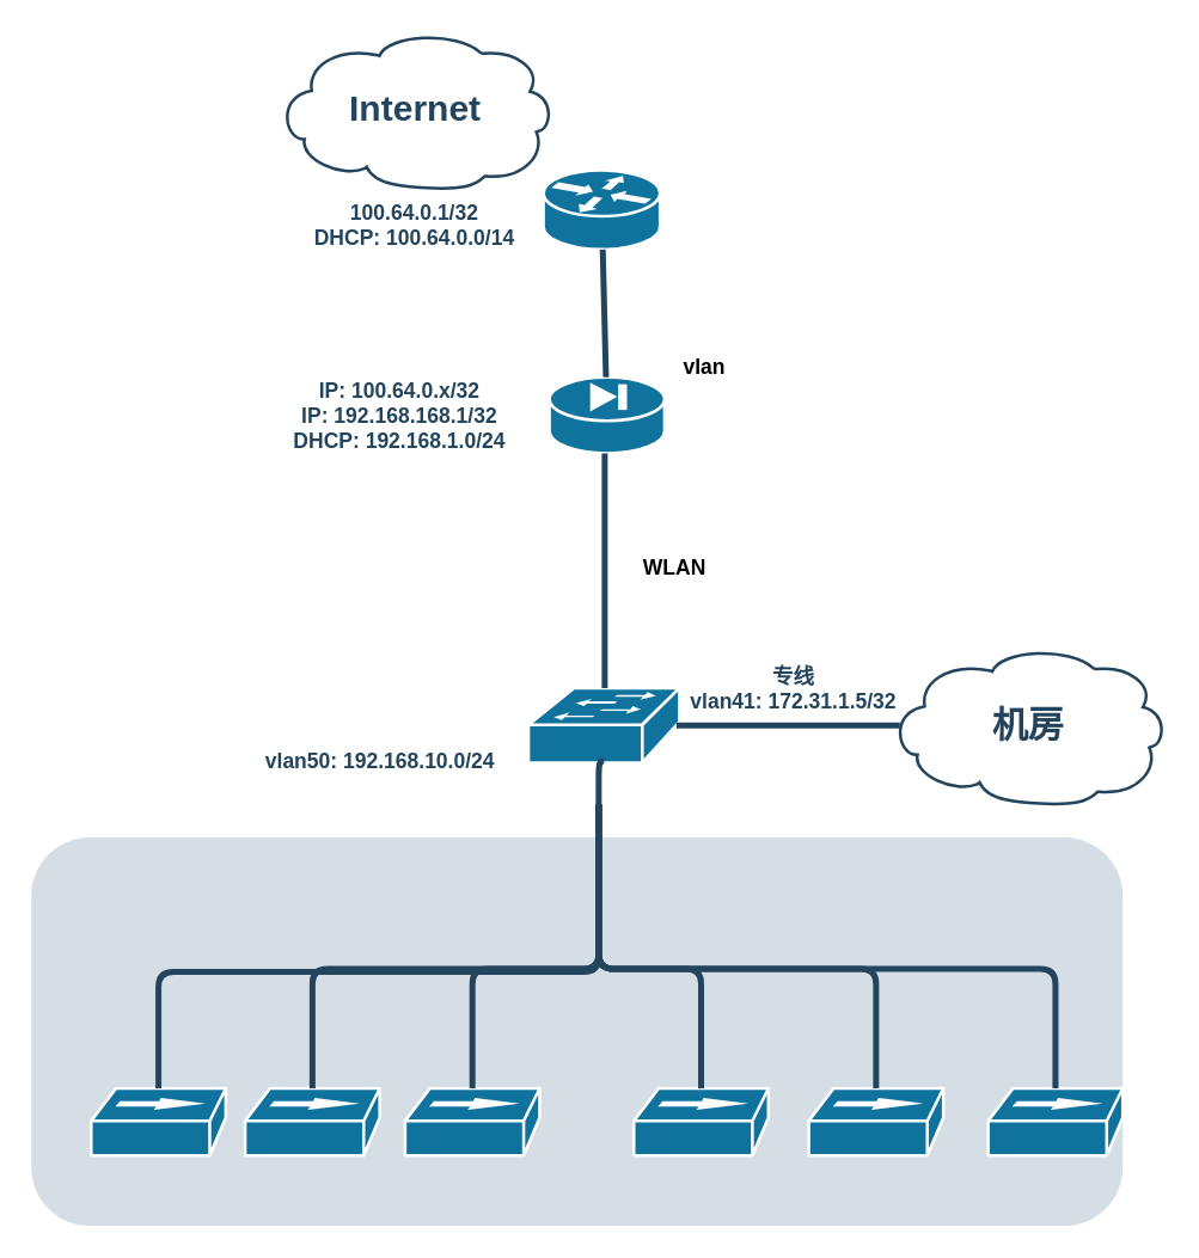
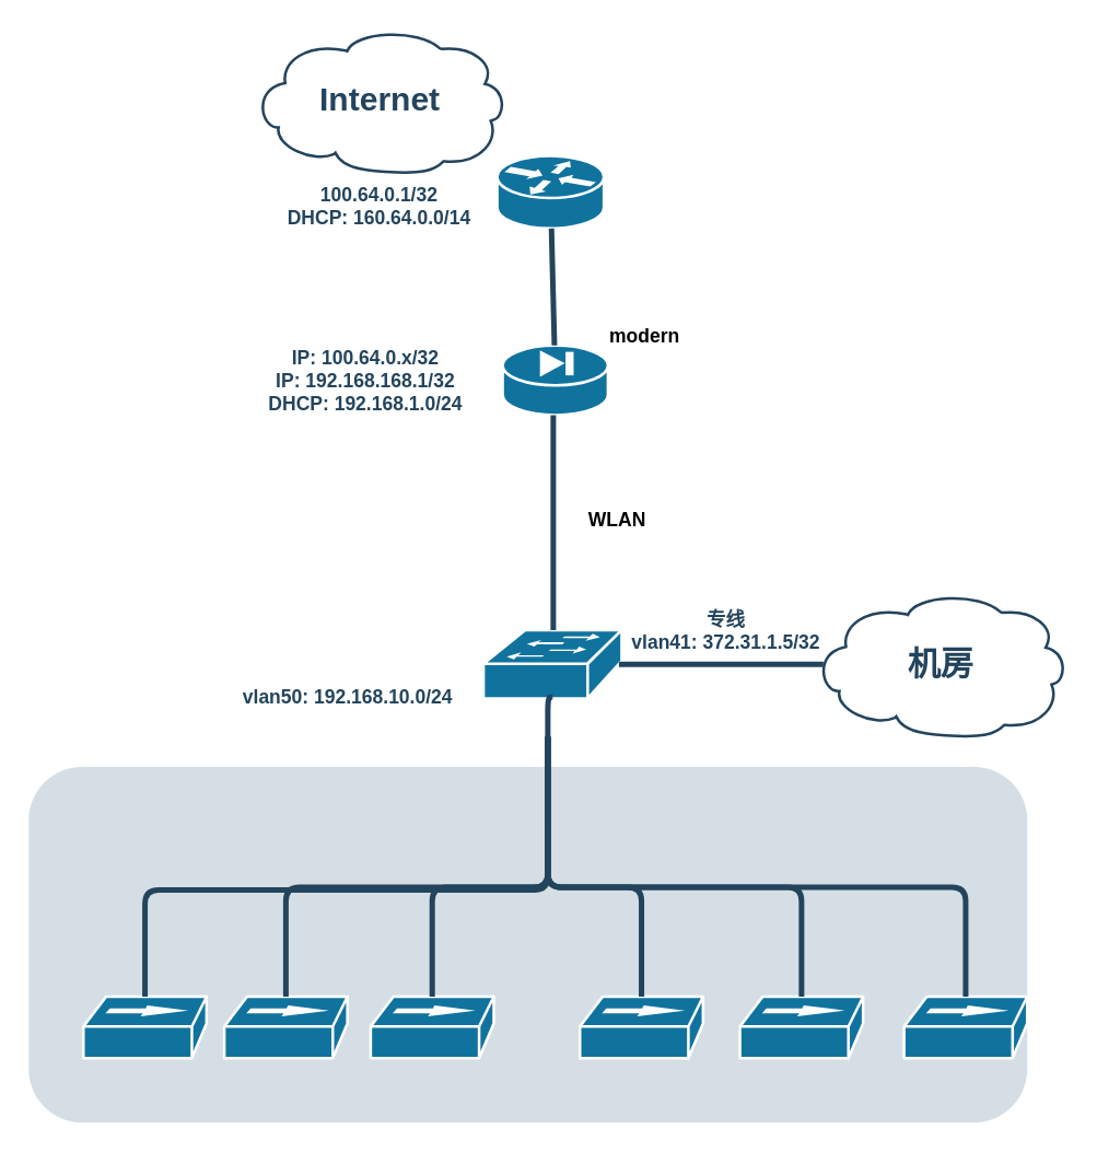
- <mxCell id="25" value="100.64.0.1/32&lt;br&gt;DHCP: 100.64.0.0/14&lt;div&gt;&lt;/div&gt;" style="rounded=1;whiteSpace=wrap;html=1;strokeColor=none;fillColor=none;fontSize=14;fontColor=#23445D;align=center;fontStyle=1" vertex="1" parent="1"><mxGeometry x="187" y="140" width="180" height="20" as="geometry" /></mxCell>
+ <mxCell id="25" value="100.64.0.1/32&lt;br&gt;DHCP: 160.64.0.0/14&lt;div&gt;&lt;/div&gt;" style="rounded=1;whiteSpace=wrap;html=1;strokeColor=none;fillColor=none;fontSize=14;fontColor=#23445D;align=center;fontStyle=1" vertex="1" parent="1"><mxGeometry x="187" y="140" width="180" height="20" as="geometry" /></mxCell>
- <mxCell id="20" value="&lt;font style=&quot;font-size: 14px;&quot;&gt;&lt;b&gt;vlan&lt;/b&gt;&lt;/font&gt;" style="text;html=1;align=center;verticalAlign=middle;whiteSpace=wrap;rounded=0;" vertex="1" parent="1"><mxGeometry x="441" y="230" width="60" height="30" as="geometry" /></mxCell>
+ <mxCell id="20" value="&lt;font style=&quot;font-size: 14px;&quot;&gt;&lt;b&gt;modern&lt;/b&gt;&lt;/font&gt;" style="text;html=1;align=center;verticalAlign=middle;whiteSpace=wrap;rounded=0;" vertex="1" parent="1"><mxGeometry x="441" y="230" width="60" height="30" as="geometry" /></mxCell>
- <mxCell id="28" value="专线&lt;div&gt;vlan41: 172.31.1.5/32&lt;br&gt;&lt;/div&gt;" style="rounded=1;whiteSpace=wrap;html=1;strokeColor=none;fillColor=none;fontSize=14;fontColor=#23445D;align=center;fontStyle=1" vertex="1" parent="1"><mxGeometry x="454" y="450" width="153" height="20" as="geometry" /></mxCell>
+ <mxCell id="28" value="专线&lt;div&gt;vlan41: 372.31.1.5/32&lt;br&gt;&lt;/div&gt;" style="rounded=1;whiteSpace=wrap;html=1;strokeColor=none;fillColor=none;fontSize=14;fontColor=#23445D;align=center;fontStyle=1" vertex="1" parent="1"><mxGeometry x="454" y="450" width="153" height="20" as="geometry" /></mxCell>
